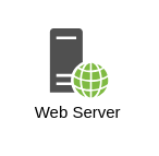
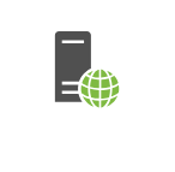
- <mxCell id="3" value="Web Server" style="text;html=1;strokeColor=none;fillColor=none;align=center;verticalAlign=middle;whiteSpace=wrap;rounded=0;" vertex="1" parent="2"><mxGeometry y="52" width="74.25" height="20" as="geometry" /></mxCell>
